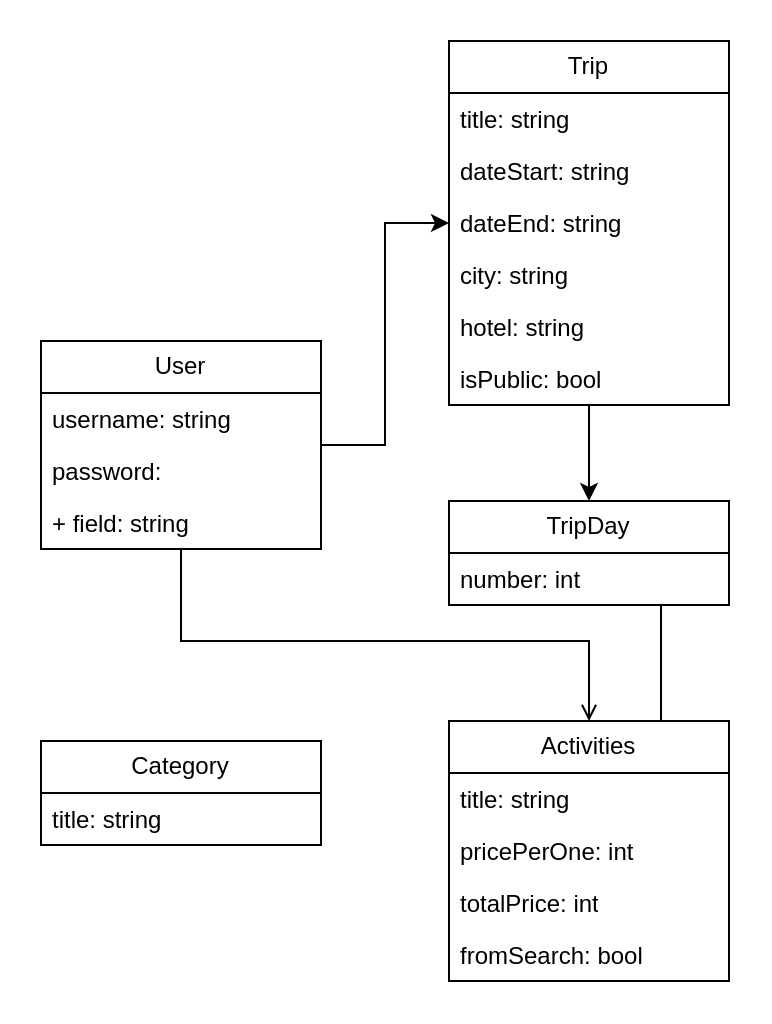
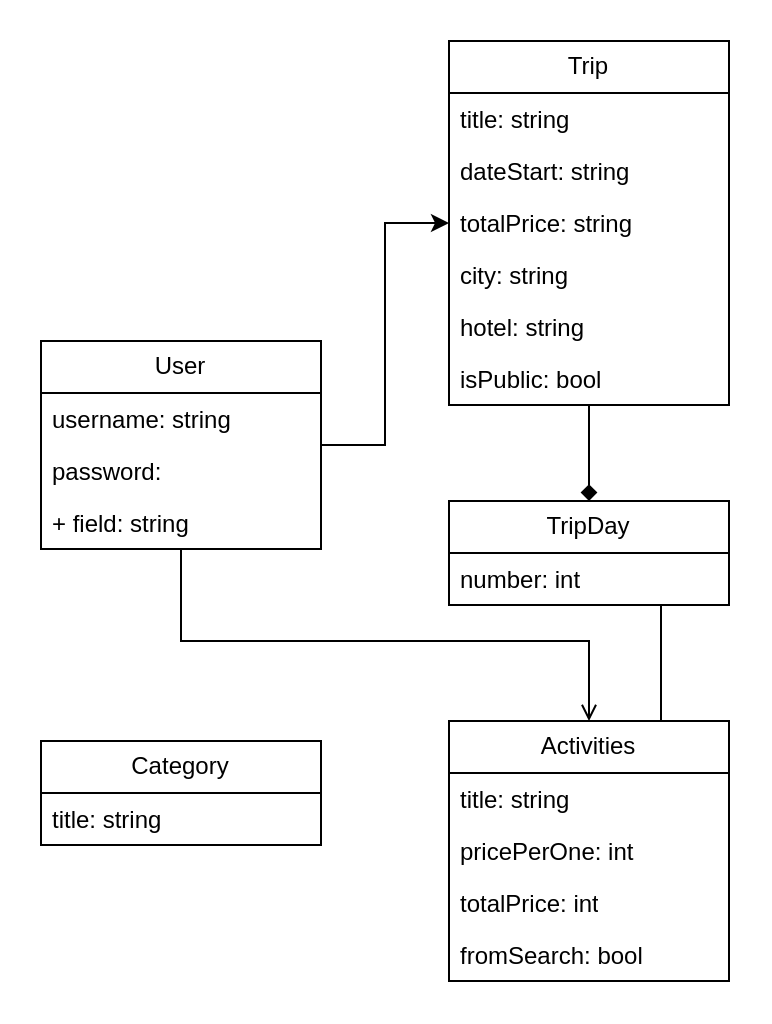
- <mxCell id="6" value="dateEnd: string" style="text;strokeColor=none;fillColor=none;align=left;verticalAlign=top;spacingLeft=4;spacingRight=4;overflow=hidden;rotatable=0;points=[[0,0.5],[1,0.5]];portConstraint=eastwest;whiteSpace=wrap;html=1;" vertex="1" parent="3"><mxGeometry y="78" width="140" height="26" as="geometry" /></mxCell>
+ <mxCell id="6" value="totalPrice: string" style="text;strokeColor=none;fillColor=none;align=left;verticalAlign=top;spacingLeft=4;spacingRight=4;overflow=hidden;rotatable=0;points=[[0,0.5],[1,0.5]];portConstraint=eastwest;whiteSpace=wrap;html=1;" vertex="1" parent="3"><mxGeometry y="78" width="140" height="26" as="geometry" /></mxCell>
- <mxCell id="2" style="edgeStyle=orthogonalEdgeStyle;rounded=0;orthogonalLoop=1;jettySize=auto;html=1;" edge="1" parent="1" source="3" target="22"><mxGeometry relative="1" as="geometry" /></mxCell>
+ <mxCell id="2" style="edgeStyle=orthogonalEdgeStyle;rounded=0;orthogonalLoop=1;jettySize=auto;html=1;endArrow=diamond;" edge="1" parent="1" source="3" target="22"><mxGeometry relative="1" as="geometry" /></mxCell>
